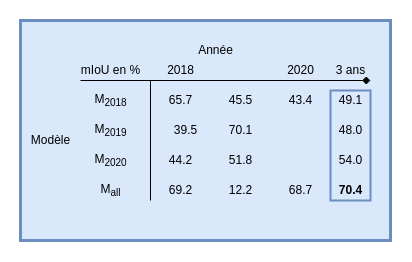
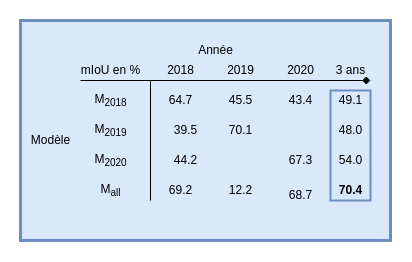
+ <mxCell id="6" value="&lt;div&gt;2019&lt;/div&gt;" style="text;html=1;align=center;verticalAlign=middle;resizable=0;points=[];autosize=1;strokeColor=none;" parent="1" vertex="1"><mxGeometry x="220" y="60" width="40" height="20" as="geometry" /></mxCell>
- <mxCell id="11" value="65.7" style="text;html=1;align=center;verticalAlign=middle;resizable=0;points=[];autosize=1;strokeWidth=2;fillColor=#dae8fc;" parent="1" vertex="1"><mxGeometry x="160" y="90" width="40" height="20" as="geometry" /></mxCell>
+ <mxCell id="11" value="64.7" style="text;html=1;align=center;verticalAlign=middle;resizable=0;points=[];autosize=1;strokeWidth=2;fillColor=#dae8fc;" parent="1" vertex="1"><mxGeometry x="160" y="90" width="40" height="20" as="geometry" /></mxCell>
- <mxCell id="28" value="44.2" style="text;html=1;align=center;verticalAlign=middle;resizable=0;points=[];autosize=1;strokeWidth=2;fillColor=#dae8fc;" parent="1" vertex="1"><mxGeometry x="160" y="150" width="40" height="20" as="geometry" /></mxCell>
+ <mxCell id="28" value="44.2" style="text;html=1;align=center;verticalAlign=middle;resizable=0;points=[];autosize=1;strokeWidth=2;fillColor=#dae8fc;" parent="1" vertex="1"><mxGeometry x="160" y="150" width="50" height="20" as="geometry" /></mxCell>
- <mxCell id="29" value="51.8" style="text;html=1;align=center;verticalAlign=middle;resizable=0;points=[];autosize=1;strokeColor=none;" parent="1" vertex="1"><mxGeometry x="220" y="150" width="40" height="20" as="geometry" /></mxCell>
+ <mxCell id="30" value="67.3" style="text;html=1;align=center;verticalAlign=middle;resizable=0;points=[];autosize=1;fontStyle=0;labelBorderColor=none;strokeWidth=2;" parent="1" vertex="1"><mxGeometry x="280" y="150" width="40" height="20" as="geometry" /></mxCell>
- <mxCell id="26" value="68.7" style="text;html=1;align=center;verticalAlign=middle;resizable=0;points=[];autosize=1;fontStyle=0;fillColor=#dae8fc;strokeWidth=2;" parent="1" vertex="1"><mxGeometry x="280" y="180" width="40" height="20" as="geometry" /></mxCell>
+ <mxCell id="26" value="68.7" style="text;html=1;align=center;verticalAlign=middle;resizable=0;points=[];autosize=1;fontStyle=0;fillColor=#dae8fc;strokeWidth=2;" parent="1" vertex="1"><mxGeometry x="280" y="180" width="40" height="30" as="geometry" /></mxCell>
